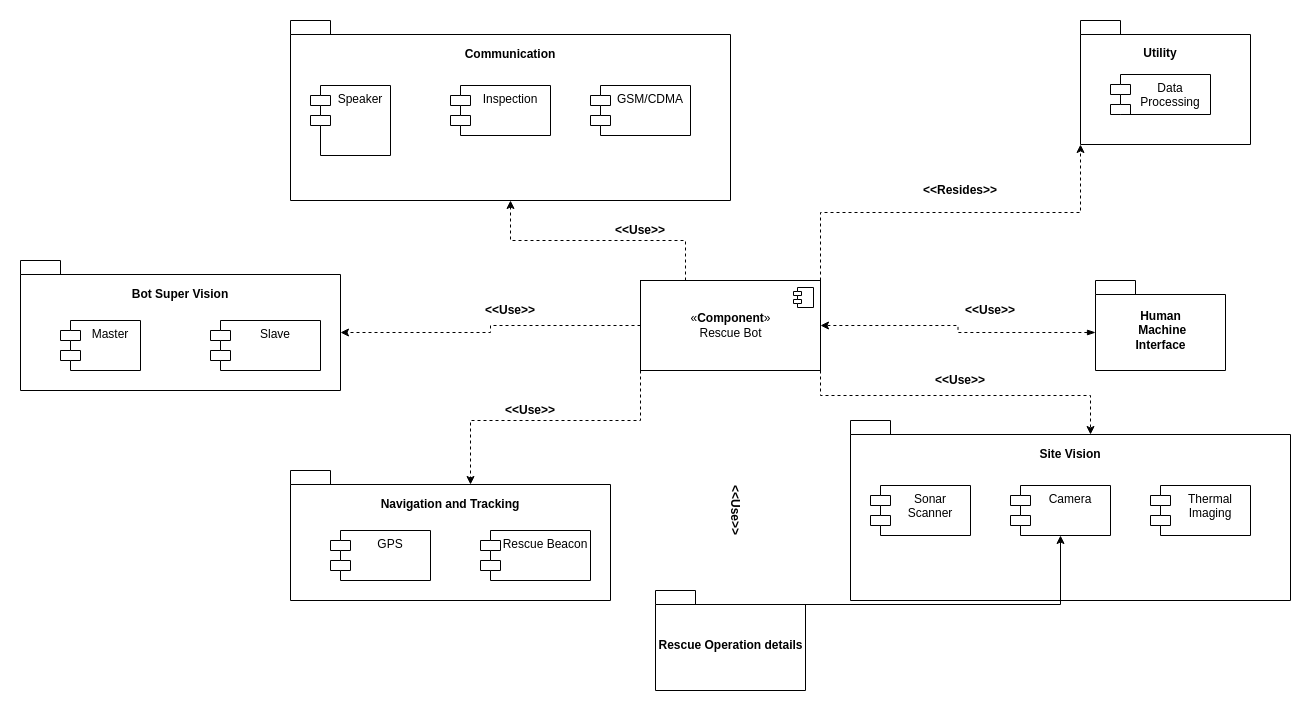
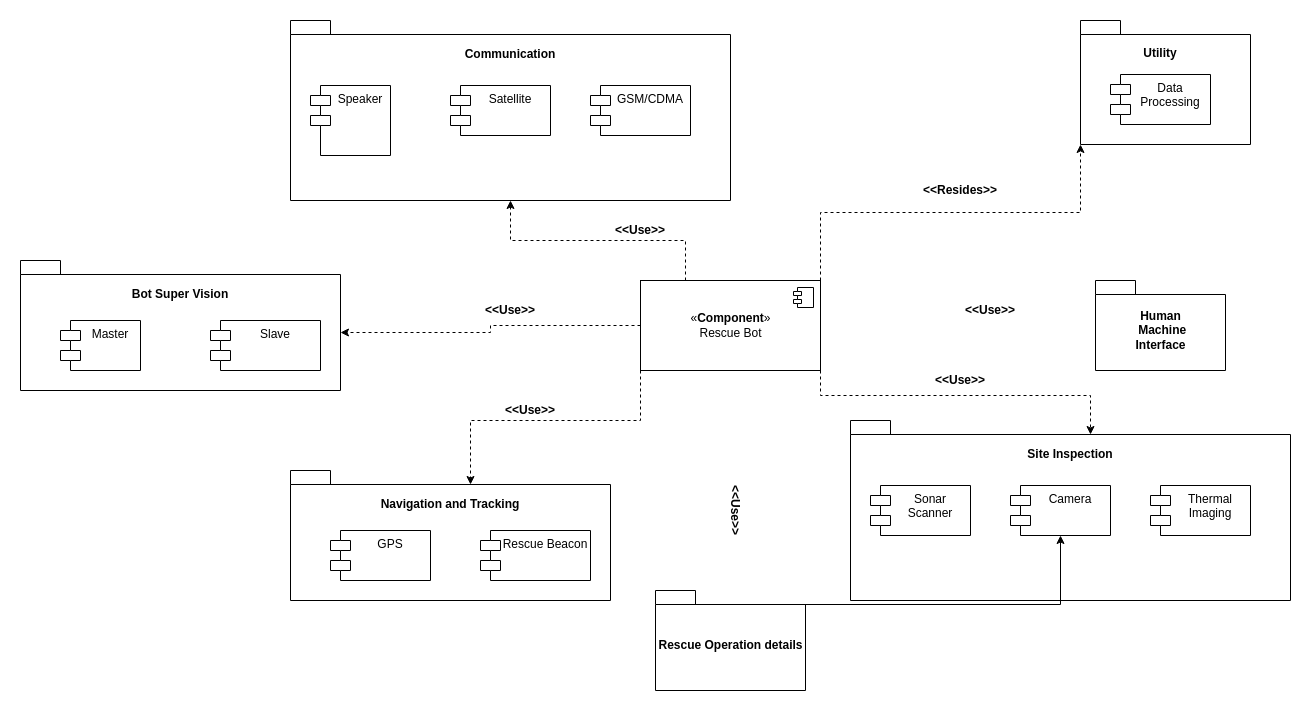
- <mxCell id="26" value="Data&#10;Processing" style="shape=module;align=left;spacingLeft=20;align=center;verticalAlign=top;fillColor=none;" vertex="1" parent="1"><mxGeometry x="1110" y="74" width="100" height="40" as="geometry" /></mxCell>
+ <mxCell id="26" value="Data&#10;Processing" style="shape=module;align=left;spacingLeft=20;align=center;verticalAlign=top;fillColor=none;" vertex="1" parent="1"><mxGeometry x="1110" y="74" width="100" height="50" as="geometry" /></mxCell>
- <mxCell id="13" value="Inspection" style="shape=module;align=left;spacingLeft=20;align=center;verticalAlign=top;fillColor=none;" vertex="1" parent="1"><mxGeometry x="450" y="85" width="100" height="50" as="geometry" /></mxCell>
+ <mxCell id="13" value="Satellite" style="shape=module;align=left;spacingLeft=20;align=center;verticalAlign=top;fillColor=none;" vertex="1" parent="1"><mxGeometry x="450" y="85" width="100" height="50" as="geometry" /></mxCell>
- <mxCell id="2" style="edgeStyle=orthogonalEdgeStyle;rounded=0;orthogonalLoop=1;jettySize=auto;html=1;exitX=0;exitY=0;exitDx=0;exitDy=52;exitPerimeter=0;entryX=1;entryY=0.5;entryDx=0;entryDy=0;dashed=1;endArrow=classic;endFill=1;startArrow=blockThin;startFill=1;" edge="1" parent="1" source="10" target="8"><mxGeometry relative="1" as="geometry" /></mxCell>
- <mxCell id="24" value="Site Vision" style="text;align=center;fontStyle=1;verticalAlign=middle;spacingLeft=3;spacingRight=3;strokeColor=none;rotatable=0;points=[[0,0.5],[1,0.5]];portConstraint=eastwest;fillColor=none;" vertex="1" parent="1"><mxGeometry x="1030" y="440" width="80" height="26" as="geometry" /></mxCell>
+ <mxCell id="24" value="Site Inspection" style="text;align=center;fontStyle=1;verticalAlign=middle;spacingLeft=3;spacingRight=3;strokeColor=none;rotatable=0;points=[[0,0.5],[1,0.5]];portConstraint=eastwest;fillColor=none;" vertex="1" parent="1"><mxGeometry x="1030" y="440" width="80" height="26" as="geometry" /></mxCell>
